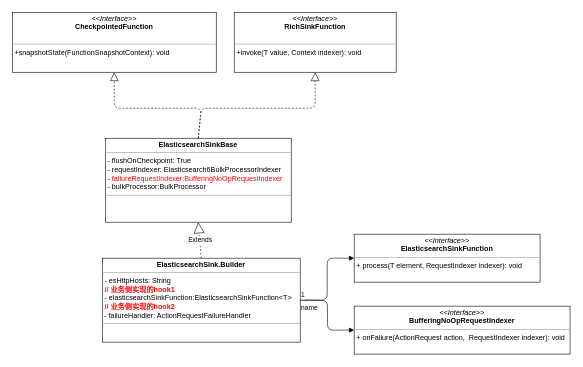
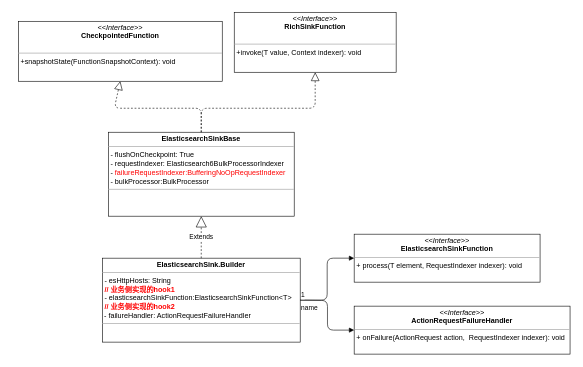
- <mxCell id="2" value="&lt;p style=&quot;margin: 0px ; margin-top: 4px ; text-align: center&quot;&gt;&lt;i&gt;&amp;lt;&amp;lt;Interface&amp;gt;&amp;gt;&lt;/i&gt;&lt;br&gt;&lt;b&gt;CheckpointedFunction&lt;/b&gt;&lt;br&gt;&lt;/p&gt;&lt;p style=&quot;margin: 0px ; margin-left: 4px&quot;&gt;&lt;br&gt;&lt;/p&gt;&lt;hr size=&quot;1&quot;&gt;&lt;p style=&quot;margin: 0px ; margin-left: 4px&quot;&gt;+snapshotState(FunctionSnapshotContext): void&lt;/p&gt;&lt;p style=&quot;margin: 0px ; margin-left: 4px&quot;&gt;&lt;br&gt;&lt;/p&gt;" style="verticalAlign=top;align=left;overflow=fill;fontSize=12;fontFamily=Helvetica;html=1;" vertex="1" parent="1"><mxGeometry x="20" y="20" width="340" height="100" as="geometry" /></mxCell>
+ <mxCell id="2" value="&lt;p style=&quot;margin: 0px ; margin-top: 4px ; text-align: center&quot;&gt;&lt;i&gt;&amp;lt;&amp;lt;Interface&amp;gt;&amp;gt;&lt;/i&gt;&lt;br&gt;&lt;b&gt;CheckpointedFunction&lt;/b&gt;&lt;br&gt;&lt;/p&gt;&lt;p style=&quot;margin: 0px ; margin-left: 4px&quot;&gt;&lt;br&gt;&lt;/p&gt;&lt;hr size=&quot;1&quot;&gt;&lt;p style=&quot;margin: 0px ; margin-left: 4px&quot;&gt;+snapshotState(FunctionSnapshotContext): void&lt;/p&gt;&lt;p style=&quot;margin: 0px ; margin-left: 4px&quot;&gt;&lt;br&gt;&lt;/p&gt;" style="verticalAlign=top;align=left;overflow=fill;fontSize=12;fontFamily=Helvetica;html=1;" vertex="1" parent="1"><mxGeometry x="30" y="35" width="340" height="100" as="geometry" /></mxCell>
- <mxCell id="4" value="&lt;p style=&quot;margin: 0px ; margin-top: 4px ; text-align: center&quot;&gt;&lt;b&gt;ElasticsearchSinkBase&lt;/b&gt;&lt;br&gt;&lt;/p&gt;&lt;hr size=&quot;1&quot;&gt;&lt;p style=&quot;margin: 0px ; margin-left: 4px&quot;&gt;- flushOnCheckpoint: True&lt;/p&gt;&lt;p style=&quot;margin: 0px ; margin-left: 4px&quot;&gt;- requestIndexer:&amp;nbsp;Elasticsearch6BulkProcessorIndexer&lt;/p&gt;&lt;p style=&quot;margin: 0px ; margin-left: 4px&quot;&gt;-&amp;nbsp;&lt;font color=&quot;#ff0000&quot;&gt;failureRequestIndexer:BufferingNoOpRequestIndexer&lt;/font&gt;&lt;/p&gt;&lt;p style=&quot;margin: 0px ; margin-left: 4px&quot;&gt;-&amp;nbsp;bulkProcessor:BulkProcessor&lt;/p&gt;&lt;hr size=&quot;1&quot;&gt;&lt;p style=&quot;margin: 0px ; margin-left: 4px&quot;&gt;&lt;br&gt;&lt;/p&gt;" style="verticalAlign=top;align=left;overflow=fill;fontSize=12;fontFamily=Helvetica;html=1;" vertex="1" parent="1"><mxGeometry x="175" y="230" width="310" height="140" as="geometry" /></mxCell>
+ <mxCell id="4" value="&lt;p style=&quot;margin: 0px ; margin-top: 4px ; text-align: center&quot;&gt;&lt;b&gt;ElasticsearchSinkBase&lt;/b&gt;&lt;br&gt;&lt;/p&gt;&lt;hr size=&quot;1&quot;&gt;&lt;p style=&quot;margin: 0px ; margin-left: 4px&quot;&gt;- flushOnCheckpoint: True&lt;/p&gt;&lt;p style=&quot;margin: 0px ; margin-left: 4px&quot;&gt;- requestIndexer:&amp;nbsp;Elasticsearch6BulkProcessorIndexer&lt;/p&gt;&lt;p style=&quot;margin: 0px ; margin-left: 4px&quot;&gt;-&amp;nbsp;&lt;font color=&quot;#ff0000&quot;&gt;failureRequestIndexer:BufferingNoOpRequestIndexer&lt;/font&gt;&lt;/p&gt;&lt;p style=&quot;margin: 0px ; margin-left: 4px&quot;&gt;-&amp;nbsp;bulkProcessor:BulkProcessor&lt;/p&gt;&lt;hr size=&quot;1&quot;&gt;&lt;p style=&quot;margin: 0px ; margin-left: 4px&quot;&gt;&lt;br&gt;&lt;/p&gt;" style="verticalAlign=top;align=left;overflow=fill;fontSize=12;fontFamily=Helvetica;html=1;" vertex="1" parent="1"><mxGeometry x="180" y="220" width="310" height="140" as="geometry" /></mxCell>
- <mxCell id="9" value="&lt;p style=&quot;margin: 0px ; margin-top: 4px ; text-align: center&quot;&gt;&lt;i&gt;&amp;lt;&amp;lt;Interface&amp;gt;&amp;gt;&lt;/i&gt;&lt;br&gt;&lt;b&gt;BufferingNoOpRequestIndexer&lt;/b&gt;&lt;br&gt;&lt;/p&gt;&lt;hr size=&quot;1&quot;&gt;&lt;p style=&quot;margin: 0px ; margin-left: 4px&quot;&gt;+ onFailure(ActionRequest action, &amp;nbsp;RequestIndexer indexer): void&lt;br&gt;&lt;/p&gt;" style="verticalAlign=top;align=left;overflow=fill;fontSize=12;fontFamily=Helvetica;html=1;" vertex="1" parent="1"><mxGeometry x="590" y="510" width="360" height="80" as="geometry" /></mxCell>
+ <mxCell id="9" value="&lt;p style=&quot;margin: 0px ; margin-top: 4px ; text-align: center&quot;&gt;&lt;i&gt;&amp;lt;&amp;lt;Interface&amp;gt;&amp;gt;&lt;/i&gt;&lt;br&gt;&lt;b&gt;ActionRequestFailureHandler&lt;/b&gt;&lt;br&gt;&lt;/p&gt;&lt;hr size=&quot;1&quot;&gt;&lt;p style=&quot;margin: 0px ; margin-left: 4px&quot;&gt;+ onFailure(ActionRequest action, &amp;nbsp;RequestIndexer indexer): void&lt;br&gt;&lt;/p&gt;" style="verticalAlign=top;align=left;overflow=fill;fontSize=12;fontFamily=Helvetica;html=1;" vertex="1" parent="1"><mxGeometry x="590" y="510" width="360" height="80" as="geometry" /></mxCell>
